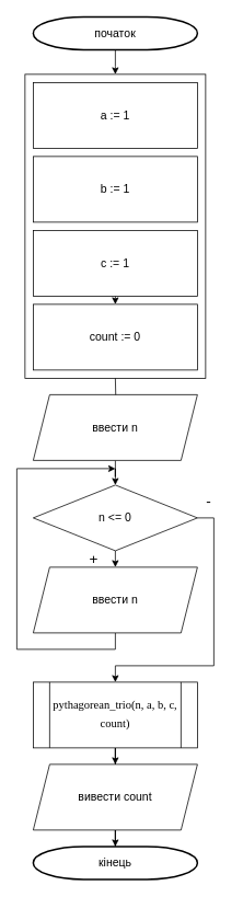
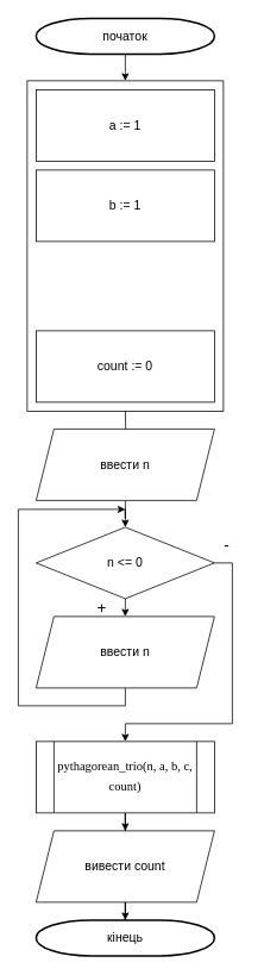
- <mxCell id="9" value="&lt;font style=&quot;font-size: 14px&quot;&gt;c := 1&lt;/font&gt;" style="rounded=0;whiteSpace=wrap;html=1;" parent="1" vertex="1"><mxGeometry x="40" y="280" width="200" height="80" as="geometry" /></mxCell>
- <mxCell id="8" style="edgeStyle=orthogonalEdgeStyle;rounded=0;orthogonalLoop=1;jettySize=auto;html=1;exitX=0.5;exitY=1;exitDx=0;exitDy=0;entryX=0.5;entryY=0;entryDx=0;entryDy=0;" parent="1" source="9" target="11" edge="1"><mxGeometry relative="1" as="geometry" /></mxCell>
